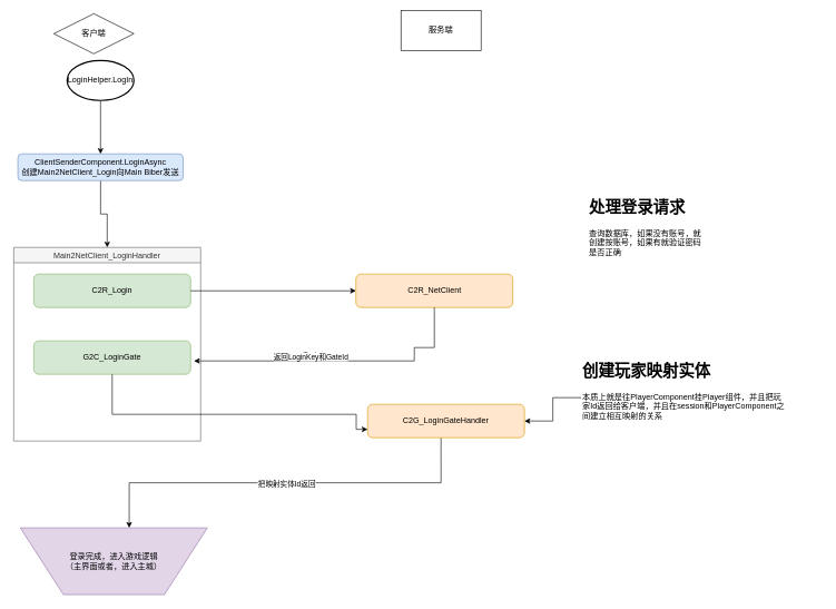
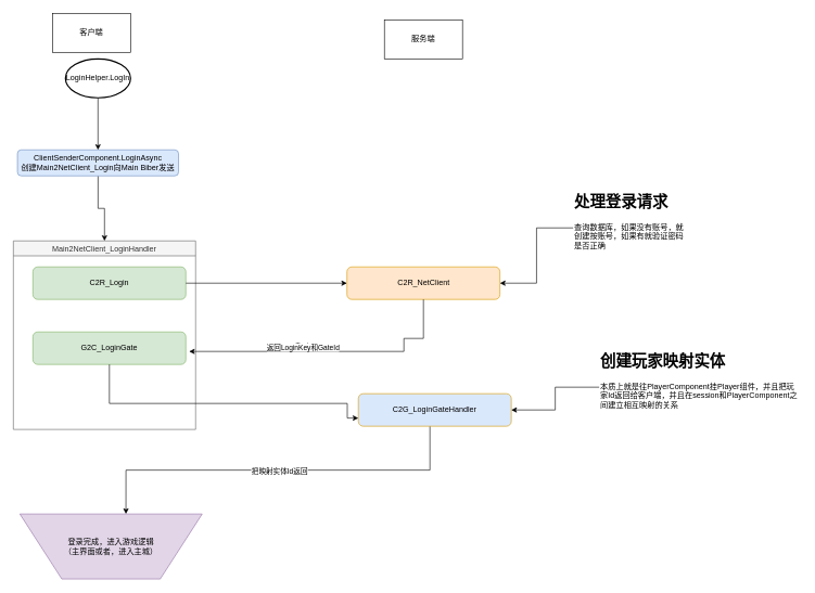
- <mxCell id="3" value="服务端" style="rounded=0;whiteSpace=wrap;html=1;" parent="1" vertex="1"><mxGeometry x="600" y="15" width="120" height="60" as="geometry" /></mxCell>
+ <mxCell id="3" value="服务端" style="rounded=0;whiteSpace=wrap;html=1;" parent="1" vertex="1"><mxGeometry x="590" y="30" width="120" height="60" as="geometry" /></mxCell>
- <mxCell id="2" value="客户端" style="rhombus;whiteSpace=wrap;html=1;" parent="1" vertex="1"><mxGeometry x="80" y="20" width="120" height="60" as="geometry" /></mxCell>
+ <mxCell id="2" value="客户端" style="rounded=0;whiteSpace=wrap;html=1;" parent="1" vertex="1"><mxGeometry x="80" y="20" width="120" height="60" as="geometry" /></mxCell>
+ <mxCell id="9" style="edgeStyle=orthogonalEdgeStyle;rounded=0;orthogonalLoop=1;jettySize=auto;html=1;entryX=1;entryY=0.5;entryDx=0;entryDy=0;" parent="1" source="10" target="8" edge="1"><mxGeometry relative="1" as="geometry" /></mxCell>
- <mxCell id="23" value="&lt;h1 style=&quot;margin-top: 0px;&quot;&gt;创建玩家映射实体&lt;/h1&gt;&lt;div&gt;本质上就是往PlayerComponent挂Player组件，并且把玩家Id返回给客户端，并且在session和PlayerComponent之间建立相互映射的关系&lt;/div&gt;" style="text;html=1;whiteSpace=wrap;overflow=hidden;rounded=0;" parent="1" vertex="1"><mxGeometry x="870" y="535" width="310" height="120" as="geometry" /></mxCell>
+ <mxCell id="23" value="&lt;h1 style=&quot;margin-top: 0px;&quot;&gt;创建玩家映射实体&lt;/h1&gt;&lt;div&gt;本质上就是往PlayerComponent挂Player组件，并且把玩家Id返回给客户端，并且在session和PlayerComponent之间建立相互映射的关系&lt;/div&gt;" style="text;html=1;whiteSpace=wrap;overflow=hidden;rounded=0;" parent="1" vertex="1"><mxGeometry x="920" y="535" width="310" height="120" as="geometry" /></mxCell>
- <mxCell id="17" value="C2G_LoginGateHandler" style="rounded=1;whiteSpace=wrap;html=1;movable=1;resizable=1;rotatable=1;deletable=1;editable=1;locked=0;connectable=1;fillColor=#ffe6cc;strokeColor=#d79b00;" parent="1" vertex="1"><mxGeometry x="550" y="605" width="235" height="50" as="geometry" /></mxCell>
+ <mxCell id="17" value="C2G_LoginGateHandler" style="rounded=1;whiteSpace=wrap;html=1;movable=1;resizable=1;rotatable=1;deletable=1;editable=1;locked=0;connectable=1;fillColor=#dae8fc;strokeColor=#d79b00;" parent="1" vertex="1"><mxGeometry x="550" y="605" width="235" height="50" as="geometry" /></mxCell>
